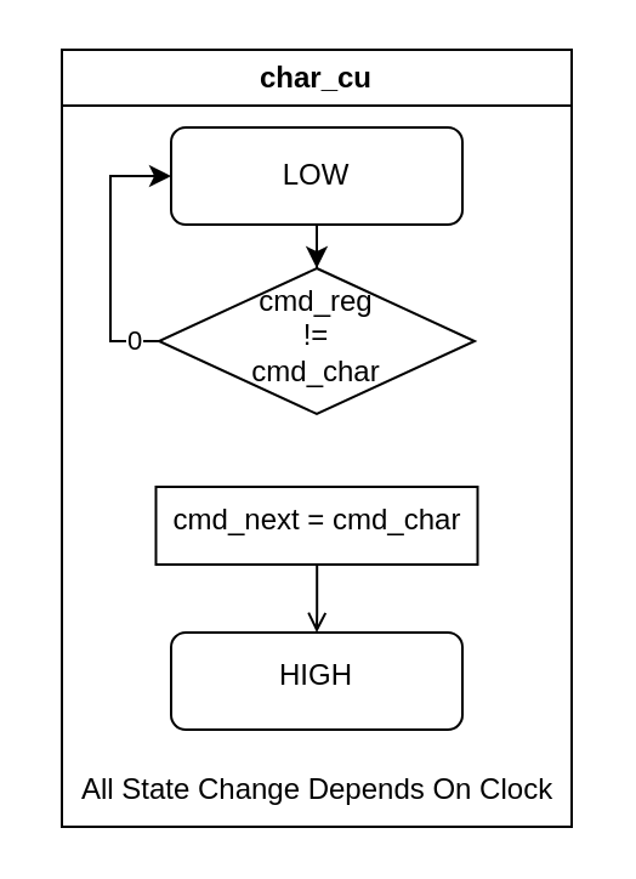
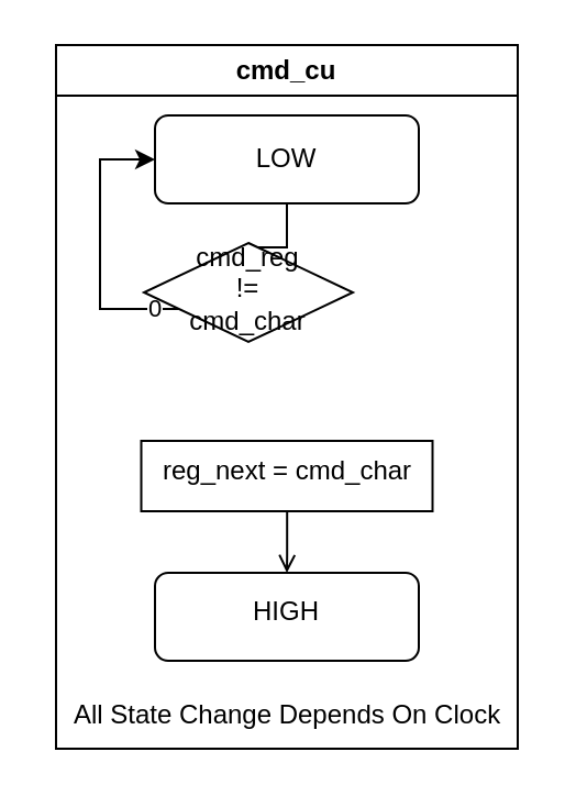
- <mxCell id="2" value="char_cu" style="swimlane;whiteSpace=wrap;html=1;" vertex="1" parent="1"><mxGeometry x="25" y="20" width="210" height="320" as="geometry" /></mxCell>
+ <mxCell id="2" value="cmd_cu" style="swimlane;whiteSpace=wrap;html=1;" vertex="1" parent="1"><mxGeometry x="25" y="20" width="210" height="320" as="geometry" /></mxCell>
- <mxCell id="8" value="cmd_reg&lt;div&gt;!=&lt;/div&gt;&lt;div&gt;cmd_char&lt;/div&gt;" style="rhombus;whiteSpace=wrap;html=1;shadow=0;fontFamily=Helvetica;fontSize=12;align=center;strokeWidth=1;spacing=6;spacingTop=-4;" parent="4" vertex="1"><mxGeometry x="20" y="58" width="130" height="60" as="geometry" /></mxCell>
+ <mxCell id="8" value="cmd_reg&lt;div&gt;!=&lt;/div&gt;&lt;div&gt;cmd_char&lt;/div&gt;" style="rhombus;whiteSpace=wrap;html=1;shadow=0;fontFamily=Helvetica;fontSize=12;align=center;strokeWidth=1;spacing=6;spacingTop=-4;" parent="4" vertex="1"><mxGeometry x="20" y="58" width="95" height="45" as="geometry" /></mxCell>
- <mxCell id="9" value="cmd_next = cmd_char" style="whiteSpace=wrap;html=1;shadow=0;strokeWidth=1;spacing=6;spacingTop=-4;" vertex="1" parent="4"><mxGeometry x="18.75" y="148" width="132.5" height="32" as="geometry" /></mxCell>
+ <mxCell id="9" value="reg_next = cmd_char" style="whiteSpace=wrap;html=1;shadow=0;strokeWidth=1;spacing=6;spacingTop=-4;" vertex="1" parent="4"><mxGeometry x="18.75" y="148" width="132.5" height="32" as="geometry" /></mxCell>
